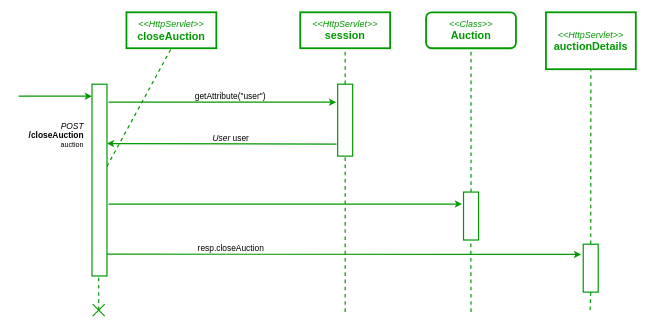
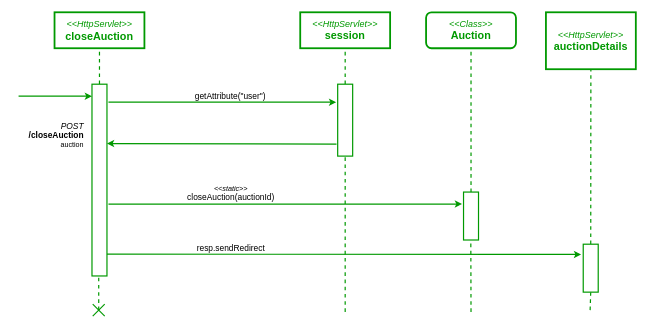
- <mxCell id="2" value="&lt;i style=&quot;border-color: var(--border-color); color: rgb(0, 153, 0);&quot;&gt;&lt;font style=&quot;border-color: var(--border-color); font-size: 15px;&quot;&gt;&amp;lt;&amp;lt;HttpServlet&amp;gt;&amp;gt;&lt;/font&gt;&lt;/i&gt;&lt;font color=&quot;#009900&quot; style=&quot;&quot;&gt;&lt;b style=&quot;font-size: 18px;&quot;&gt;&lt;br&gt;closeAuction&lt;br&gt;&lt;/b&gt;&lt;/font&gt;" style="rounded=0;whiteSpace=wrap;html=1;strokeWidth=3;fillColor=default;strokeColor=#009900;" parent="1" vertex="1"><mxGeometry x="210" y="20" width="150" height="60" as="geometry" /></mxCell>
+ <mxCell id="2" value="&lt;i style=&quot;border-color: var(--border-color); color: rgb(0, 153, 0);&quot;&gt;&lt;font style=&quot;border-color: var(--border-color); font-size: 15px;&quot;&gt;&amp;lt;&amp;lt;HttpServlet&amp;gt;&amp;gt;&lt;/font&gt;&lt;/i&gt;&lt;font color=&quot;#009900&quot; style=&quot;&quot;&gt;&lt;b style=&quot;font-size: 18px;&quot;&gt;&lt;br&gt;closeAuction&lt;br&gt;&lt;/b&gt;&lt;/font&gt;" style="rounded=0;whiteSpace=wrap;html=1;strokeWidth=3;fillColor=default;strokeColor=#009900;" parent="1" vertex="1"><mxGeometry x="90" y="20" width="150" height="60" as="geometry" /></mxCell>
- <mxCell id="26" value="&lt;font style=&quot;font-size: 14px;&quot;&gt;&lt;i&gt;User&lt;/i&gt; user&lt;/font&gt;" style="text;html=1;align=center;verticalAlign=middle;resizable=0;points=[];autosize=1;strokeColor=none;fillColor=none;" parent="1" vertex="1"><mxGeometry x="343.5" y="216" width="80" height="30" as="geometry" /></mxCell>
+ <mxCell id="30" value="&lt;font style=&quot;&quot;&gt;&lt;i style=&quot;&quot;&gt;&lt;font style=&quot;font-size: 12px;&quot;&gt;&amp;lt;&amp;lt;static&amp;gt;&amp;gt;&lt;/font&gt;&lt;/i&gt;&lt;br&gt;&lt;span style=&quot;font-size: 14px;&quot;&gt;closeAuction(auctionId)&lt;/span&gt;&lt;/font&gt;" style="text;html=1;align=center;verticalAlign=middle;resizable=0;points=[];autosize=1;strokeColor=none;fillColor=none;" parent="1" vertex="1"><mxGeometry x="298.75" y="302" width="170" height="40" as="geometry" /></mxCell>
- <mxCell id="16" value="&lt;font style=&quot;font-size: 14px;&quot;&gt;resp.closeAuction&lt;/font&gt;" style="text;html=1;align=center;verticalAlign=middle;resizable=0;points=[];autosize=1;strokeColor=none;fillColor=none;" parent="1" vertex="1"><mxGeometry x="313.75" y="399" width="140" height="30" as="geometry" /></mxCell>
+ <mxCell id="16" value="&lt;font style=&quot;font-size: 14px;&quot;&gt;resp.sendRedirect&lt;/font&gt;" style="text;html=1;align=center;verticalAlign=middle;resizable=0;points=[];autosize=1;strokeColor=none;fillColor=none;" parent="1" vertex="1"><mxGeometry x="313.75" y="399" width="140" height="30" as="geometry" /></mxCell>
